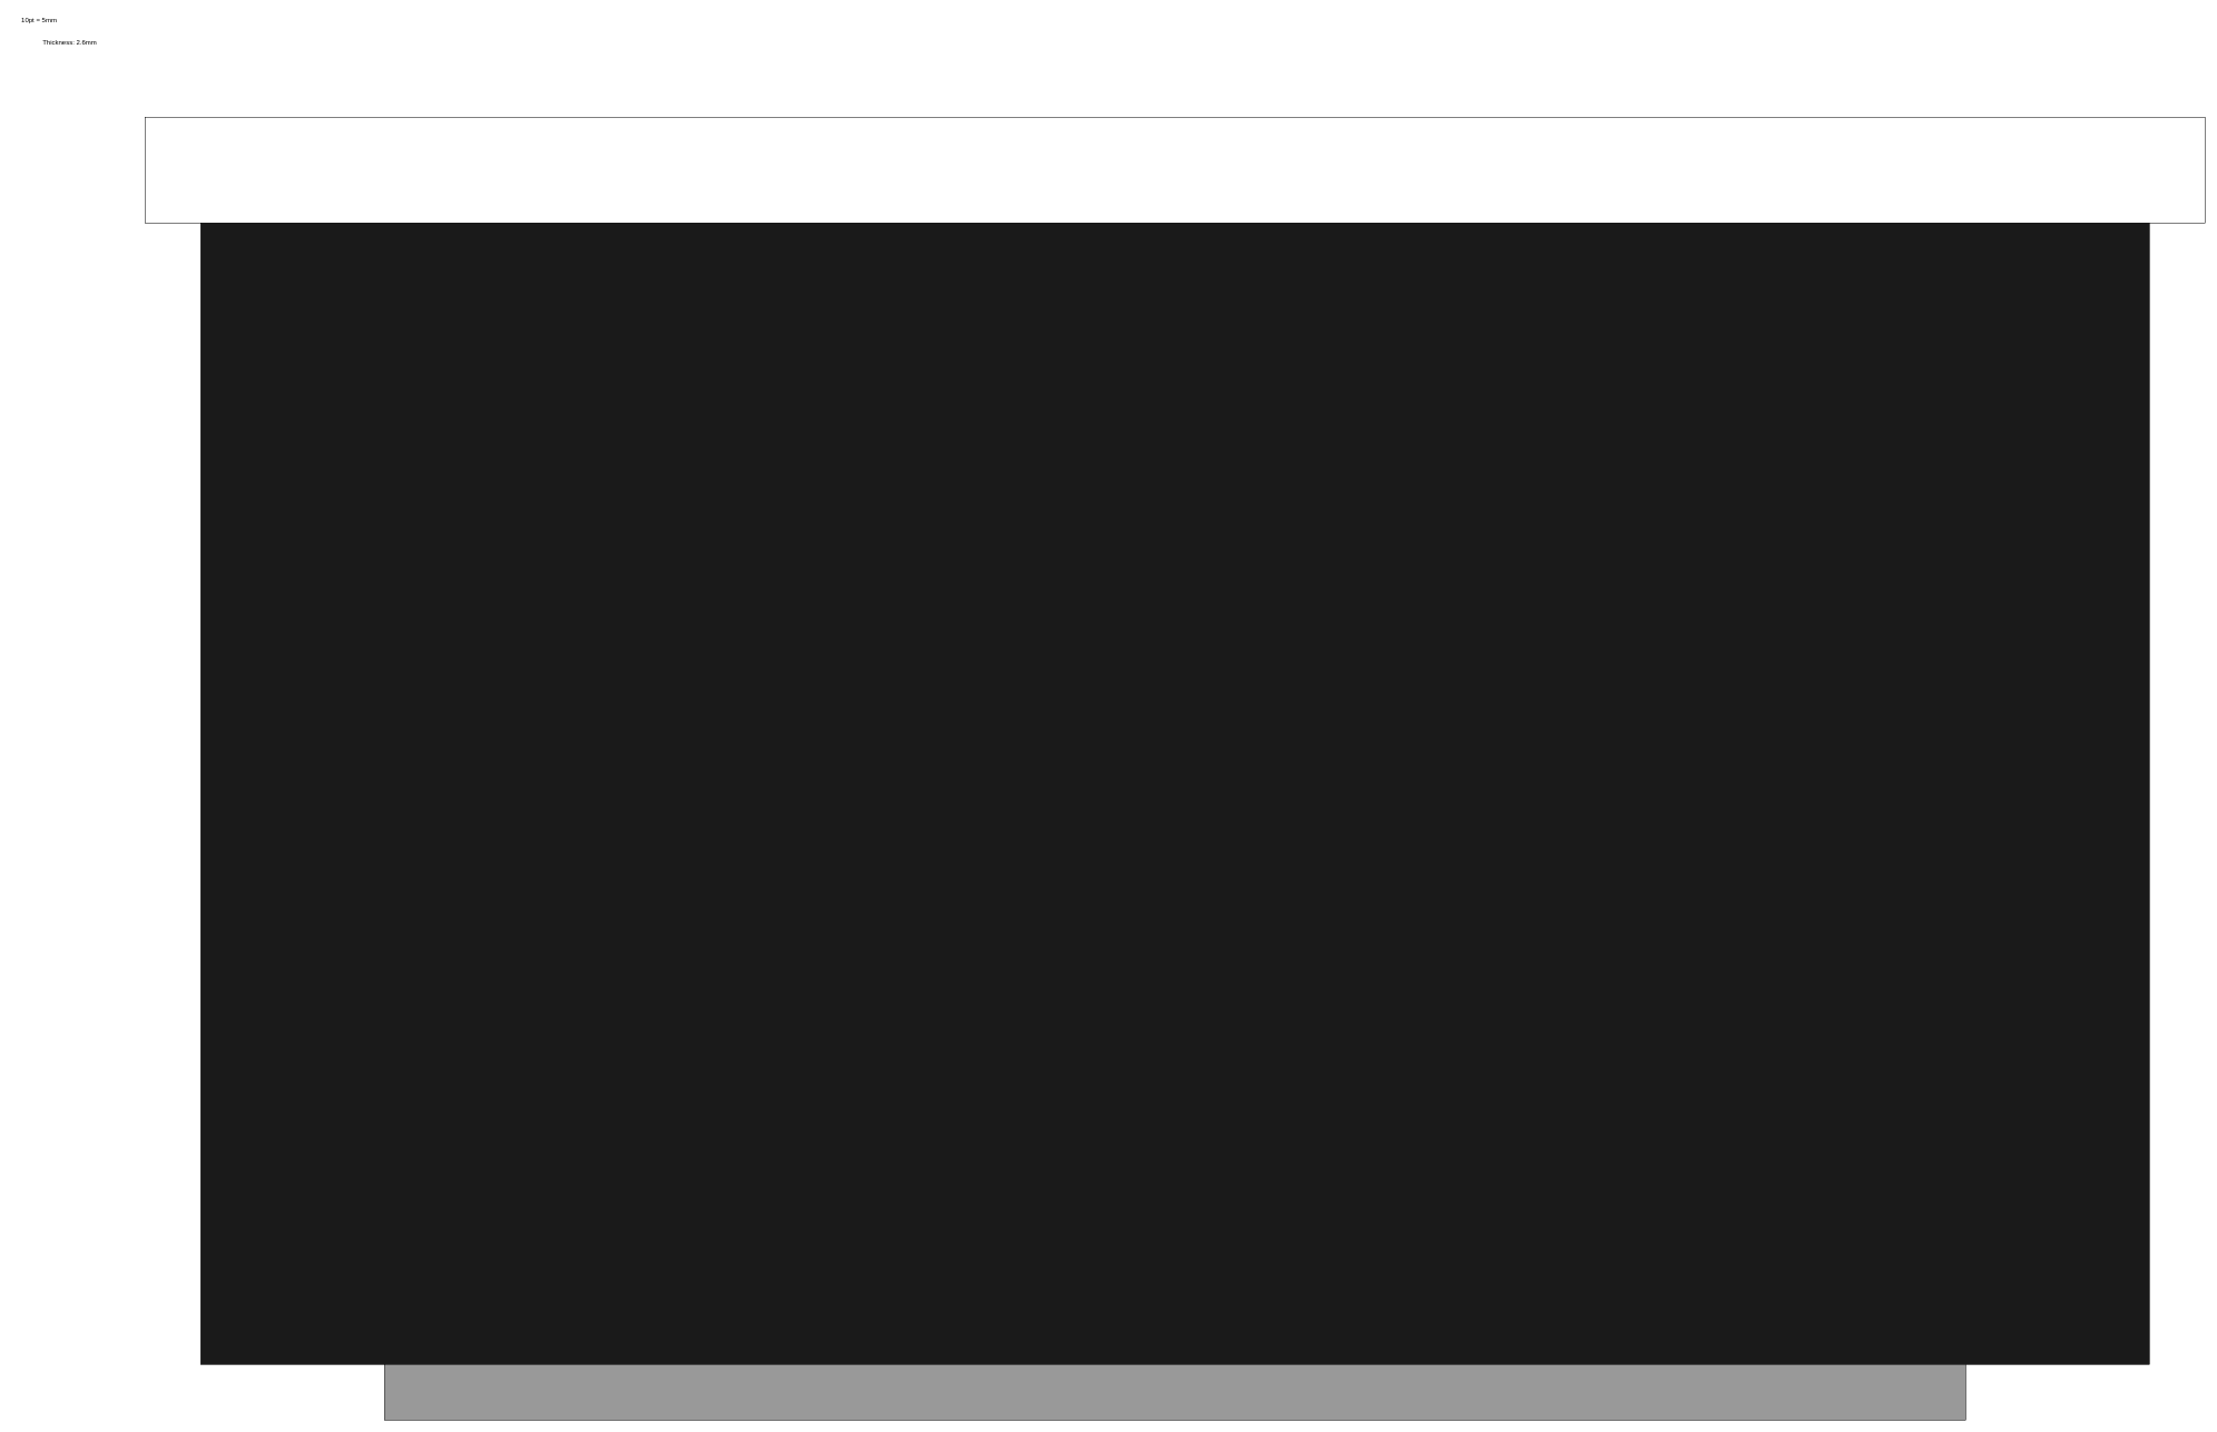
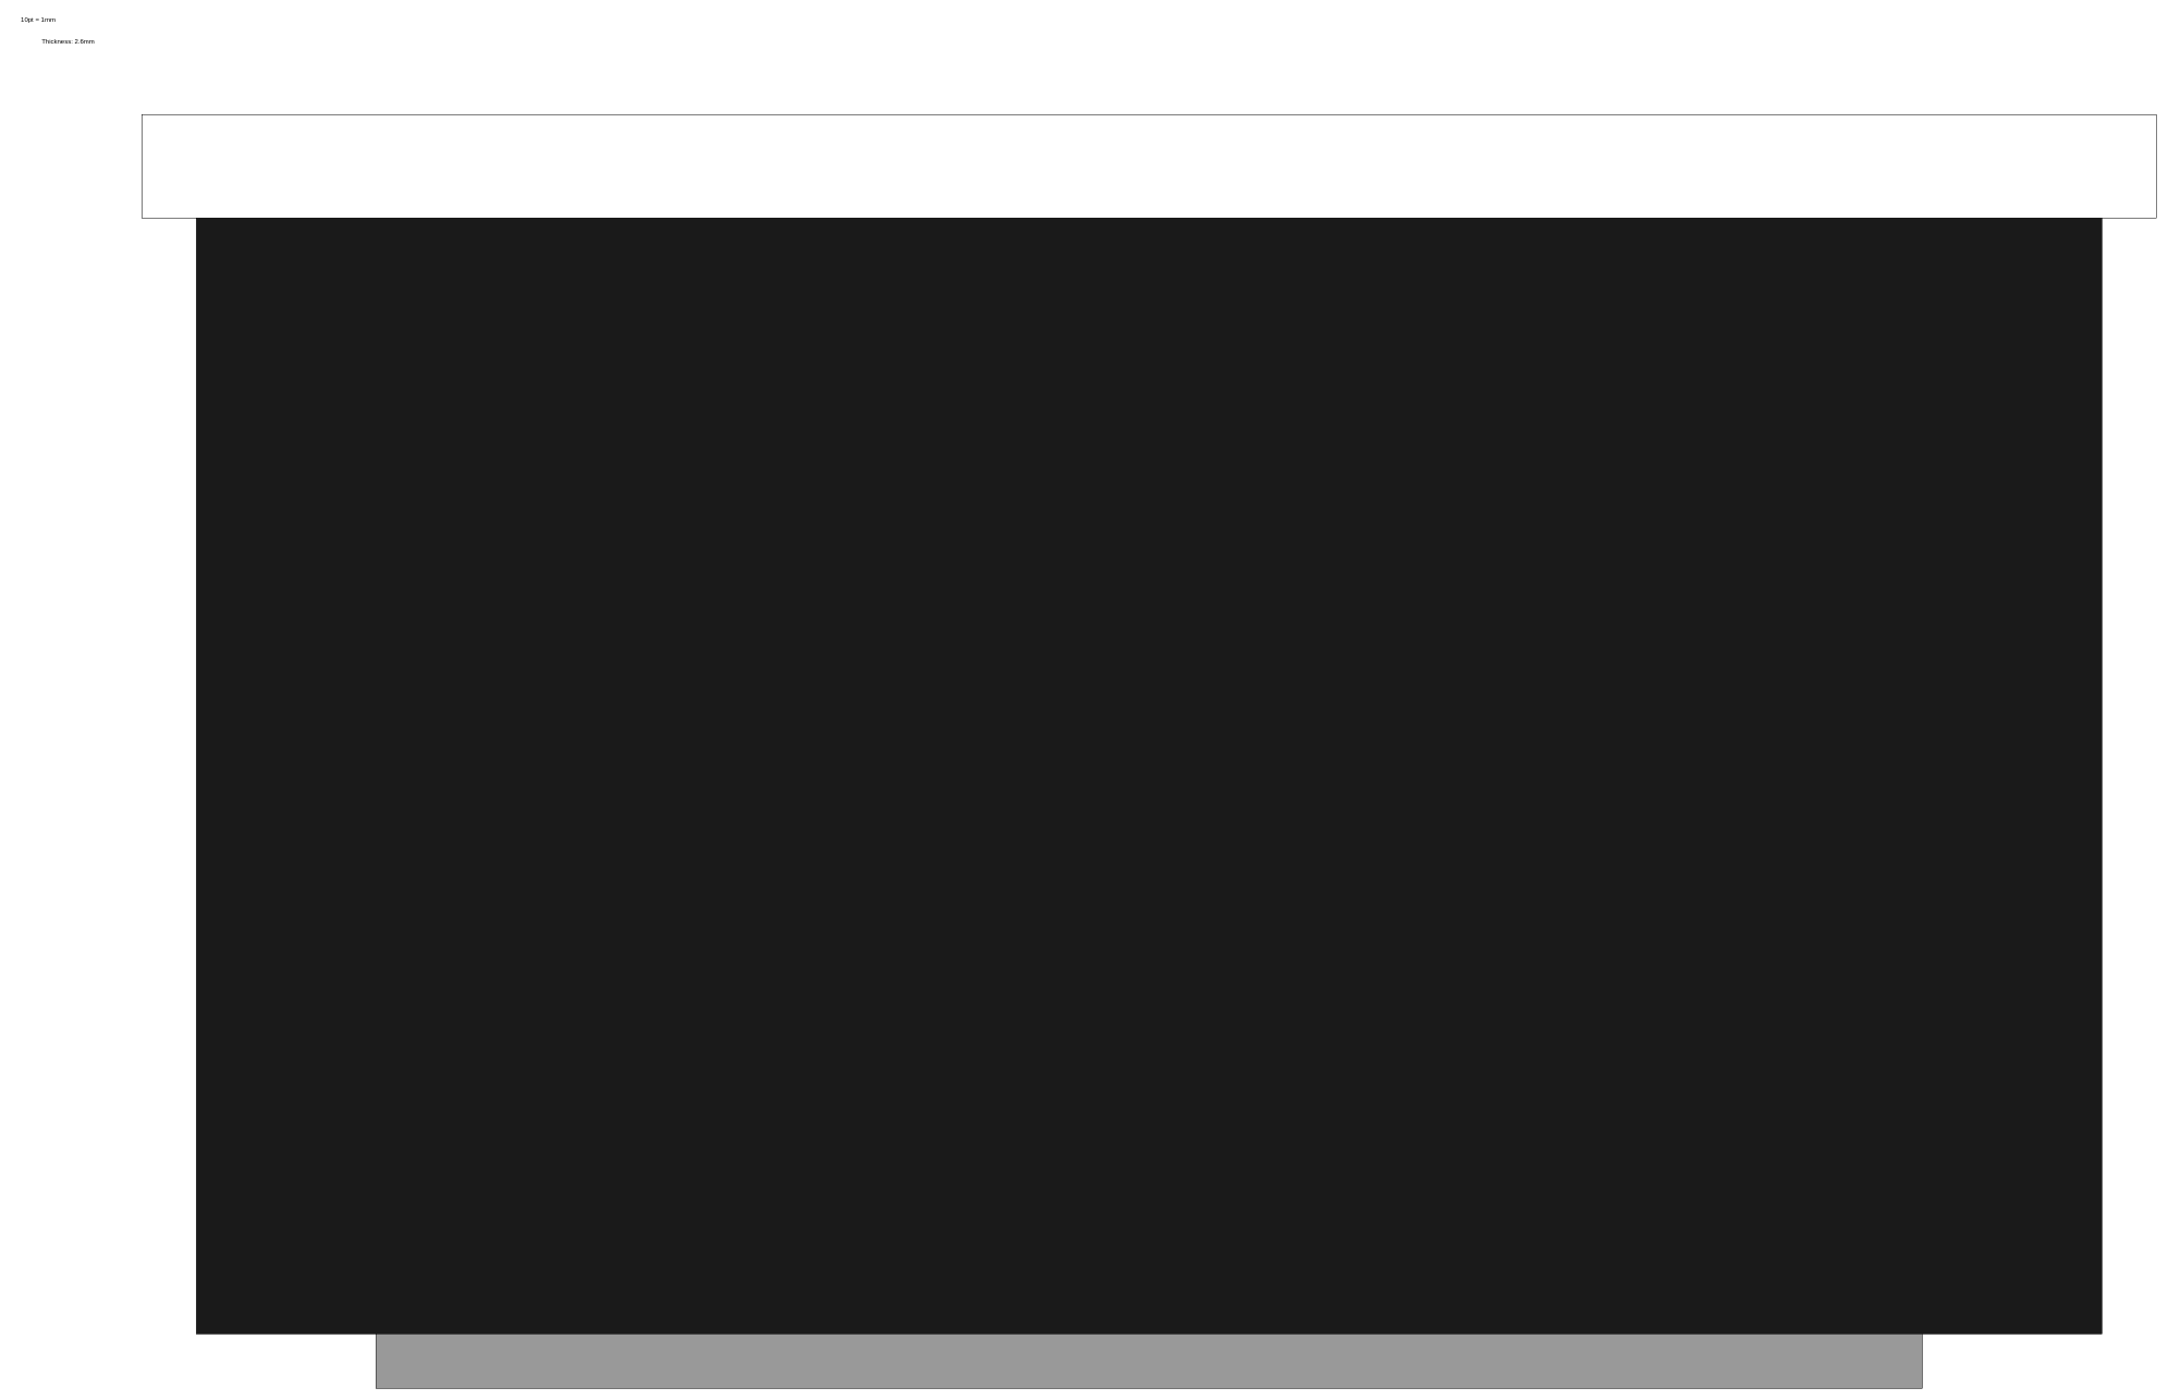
- <mxCell id="3" value="10pt = 5mm" style="text;html=1;align=center;verticalAlign=middle;whiteSpace=wrap;rounded=0;" vertex="1" parent="1"><mxGeometry x="20" y="20" width="100" height="30" as="geometry" /></mxCell>
+ <mxCell id="3" value="10pt = 1mm" style="text;html=1;align=center;verticalAlign=middle;whiteSpace=wrap;rounded=0;" vertex="1" parent="1"><mxGeometry x="20" y="20" width="100" height="30" as="geometry" /></mxCell>
